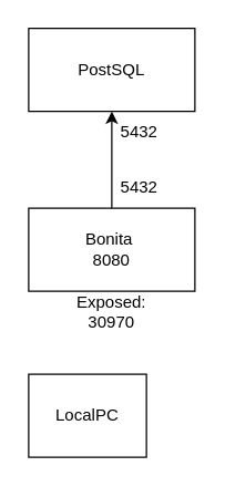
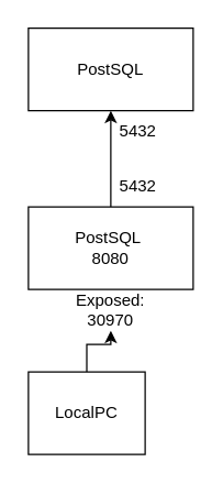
- <mxCell id="3" value="Bonita&amp;nbsp;&lt;br&gt;8080" style="rounded=0;whiteSpace=wrap;html=1;" vertex="1" parent="1"><mxGeometry x="20" y="150" width="120" height="60" as="geometry" /></mxCell>
+ <mxCell id="3" value="PostSQL&amp;nbsp;&lt;br&gt;8080" style="rounded=0;whiteSpace=wrap;html=1;" vertex="1" parent="1"><mxGeometry x="20" y="150" width="120" height="60" as="geometry" /></mxCell>
+ <mxCell id="5" value="" style="edgeStyle=orthogonalEdgeStyle;rounded=0;orthogonalLoop=1;jettySize=auto;html=1;" edge="1" parent="1" source="6" target="7"><mxGeometry relative="1" as="geometry" /></mxCell>
